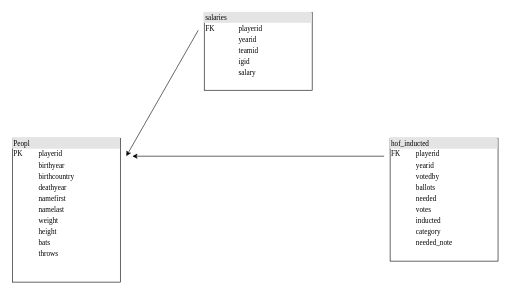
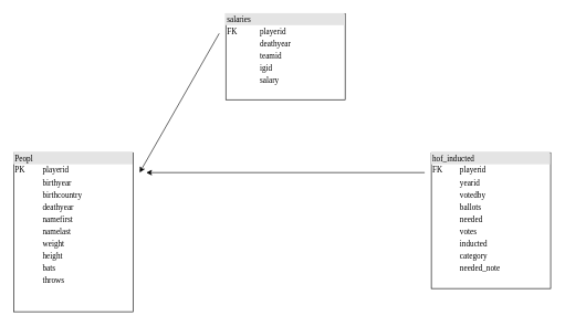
- <mxCell id="4" value="&lt;div style=&quot;box-sizing: border-box ; width: 100% ; background: #e4e4e4 ; padding: 2px&quot;&gt;salaries&lt;/div&gt;&lt;table style=&quot;width: 100% ; font-size: 1em&quot; cellspacing=&quot;0&quot; cellpadding=&quot;2&quot;&gt;&lt;tbody&gt;&lt;tr&gt;&lt;td&gt;FK&lt;br&gt;&lt;/td&gt;&lt;td&gt;playerid&lt;/td&gt;&lt;/tr&gt;&lt;tr&gt;&lt;td&gt;&lt;br&gt;&lt;/td&gt;&lt;td&gt;yearid&lt;/td&gt;&lt;/tr&gt;&lt;tr&gt;&lt;td&gt;&lt;br&gt;&lt;/td&gt;&lt;td&gt;teamid&lt;/td&gt;&lt;/tr&gt;&lt;tr&gt;&lt;td&gt;&lt;br&gt;&lt;/td&gt;&lt;td&gt;igid&lt;br&gt;&lt;/td&gt;&lt;/tr&gt;&lt;tr&gt;&lt;td&gt;&lt;br&gt;&lt;/td&gt;&lt;td&gt;salary&lt;br&gt;&lt;/td&gt;&lt;/tr&gt;&lt;/tbody&gt;&lt;/table&gt;" style="verticalAlign=top;align=left;overflow=fill;html=1;rounded=0;shadow=0;comic=0;labelBackgroundColor=none;strokeColor=#000000;strokeWidth=1;fillColor=#ffffff;fontFamily=Verdana;fontSize=12;fontColor=#000000;" parent="1" vertex="1"><mxGeometry x="340" y="20" width="180" height="130" as="geometry" /></mxCell>
+ <mxCell id="4" value="&lt;div style=&quot;box-sizing: border-box ; width: 100% ; background: #e4e4e4 ; padding: 2px&quot;&gt;salaries&lt;/div&gt;&lt;table style=&quot;width: 100% ; font-size: 1em&quot; cellspacing=&quot;0&quot; cellpadding=&quot;2&quot;&gt;&lt;tbody&gt;&lt;tr&gt;&lt;td&gt;FK&lt;br&gt;&lt;/td&gt;&lt;td&gt;playerid&lt;/td&gt;&lt;/tr&gt;&lt;tr&gt;&lt;td&gt;&lt;br&gt;&lt;/td&gt;&lt;td&gt;deathyear&lt;/td&gt;&lt;/tr&gt;&lt;tr&gt;&lt;td&gt;&lt;br&gt;&lt;/td&gt;&lt;td&gt;teamid&lt;/td&gt;&lt;/tr&gt;&lt;tr&gt;&lt;td&gt;&lt;br&gt;&lt;/td&gt;&lt;td&gt;igid&lt;br&gt;&lt;/td&gt;&lt;/tr&gt;&lt;tr&gt;&lt;td&gt;&lt;br&gt;&lt;/td&gt;&lt;td&gt;salary&lt;br&gt;&lt;/td&gt;&lt;/tr&gt;&lt;/tbody&gt;&lt;/table&gt;" style="verticalAlign=top;align=left;overflow=fill;html=1;rounded=0;shadow=0;comic=0;labelBackgroundColor=none;strokeColor=#000000;strokeWidth=1;fillColor=#ffffff;fontFamily=Verdana;fontSize=12;fontColor=#000000;" parent="1" vertex="1"><mxGeometry x="340" y="20" width="180" height="130" as="geometry" /></mxCell>
